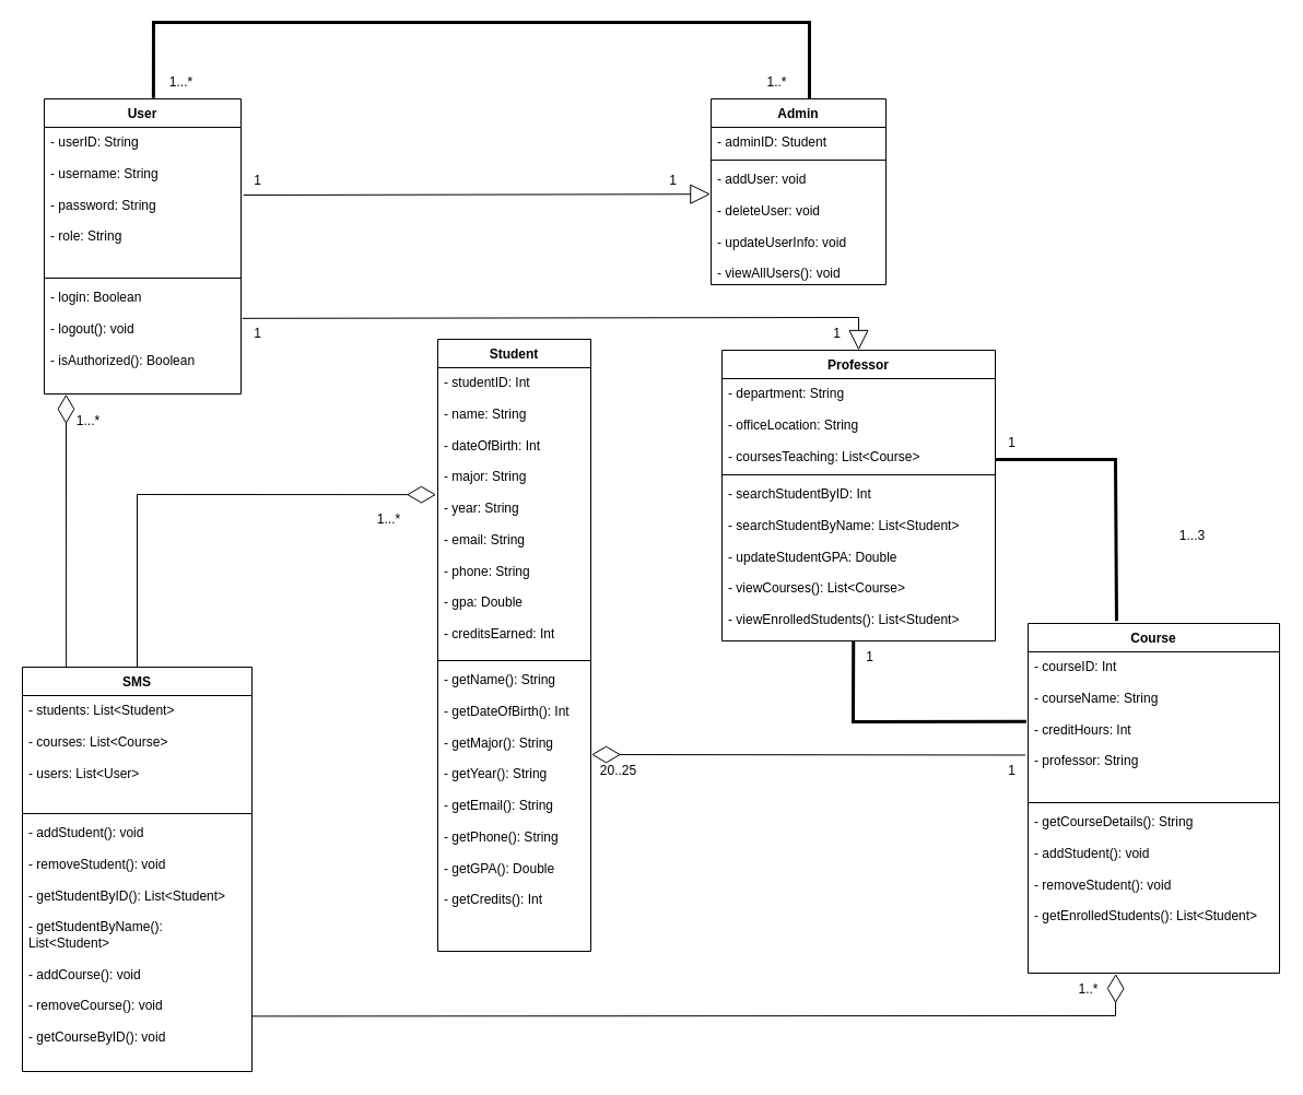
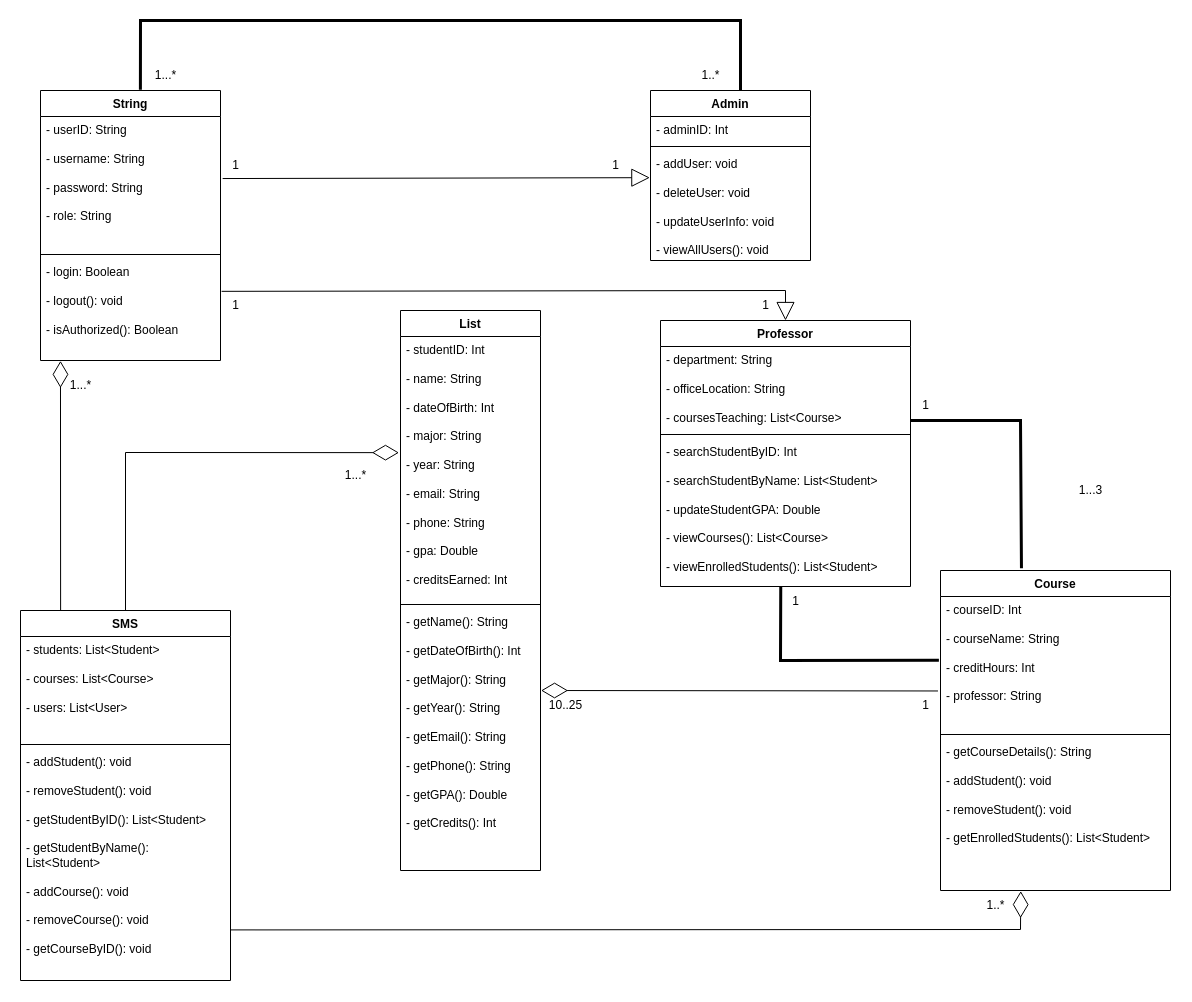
- <mxCell id="2" value="User" style="swimlane;fontStyle=1;align=center;verticalAlign=top;childLayout=stackLayout;horizontal=1;startSize=26;horizontalStack=0;resizeParent=1;resizeParentMax=0;resizeLast=0;collapsible=1;marginBottom=0;whiteSpace=wrap;html=1;" vertex="1" parent="1"><mxGeometry x="40" y="90" width="180" height="270" as="geometry" /></mxCell>
+ <mxCell id="2" value="String" style="swimlane;fontStyle=1;align=center;verticalAlign=top;childLayout=stackLayout;horizontal=1;startSize=26;horizontalStack=0;resizeParent=1;resizeParentMax=0;resizeLast=0;collapsible=1;marginBottom=0;whiteSpace=wrap;html=1;" vertex="1" parent="1"><mxGeometry x="40" y="90" width="180" height="270" as="geometry" /></mxCell>
- <mxCell id="11" value="- adminID: Student" style="text;strokeColor=none;fillColor=none;align=left;verticalAlign=top;spacingLeft=4;spacingRight=4;overflow=hidden;rotatable=0;points=[[0,0.5],[1,0.5]];portConstraint=eastwest;whiteSpace=wrap;html=1;" vertex="1" parent="10"><mxGeometry y="26" width="160" height="26" as="geometry" /></mxCell>
+ <mxCell id="11" value="- adminID: Int" style="text;strokeColor=none;fillColor=none;align=left;verticalAlign=top;spacingLeft=4;spacingRight=4;overflow=hidden;rotatable=0;points=[[0,0.5],[1,0.5]];portConstraint=eastwest;whiteSpace=wrap;html=1;" vertex="1" parent="10"><mxGeometry y="26" width="160" height="26" as="geometry" /></mxCell>
- <mxCell id="6" value="Student" style="swimlane;fontStyle=1;align=center;verticalAlign=top;childLayout=stackLayout;horizontal=1;startSize=26;horizontalStack=0;resizeParent=1;resizeParentMax=0;resizeLast=0;collapsible=1;marginBottom=0;whiteSpace=wrap;html=1;" vertex="1" parent="1"><mxGeometry x="400" y="310" width="140" height="560" as="geometry" /></mxCell>
+ <mxCell id="6" value="List" style="swimlane;fontStyle=1;align=center;verticalAlign=top;childLayout=stackLayout;horizontal=1;startSize=26;horizontalStack=0;resizeParent=1;resizeParentMax=0;resizeLast=0;collapsible=1;marginBottom=0;whiteSpace=wrap;html=1;" vertex="1" parent="1"><mxGeometry x="400" y="310" width="140" height="560" as="geometry" /></mxCell>
- <mxCell id="42" value="20..25" style="text;html=1;align=center;verticalAlign=middle;resizable=0;points=[];autosize=1;strokeColor=none;fillColor=none;" vertex="1" parent="1"><mxGeometry x="535" y="690" width="60" height="30" as="geometry" /></mxCell>
+ <mxCell id="42" value="10..25" style="text;html=1;align=center;verticalAlign=middle;resizable=0;points=[];autosize=1;strokeColor=none;fillColor=none;" vertex="1" parent="1"><mxGeometry x="535" y="690" width="60" height="30" as="geometry" /></mxCell>
